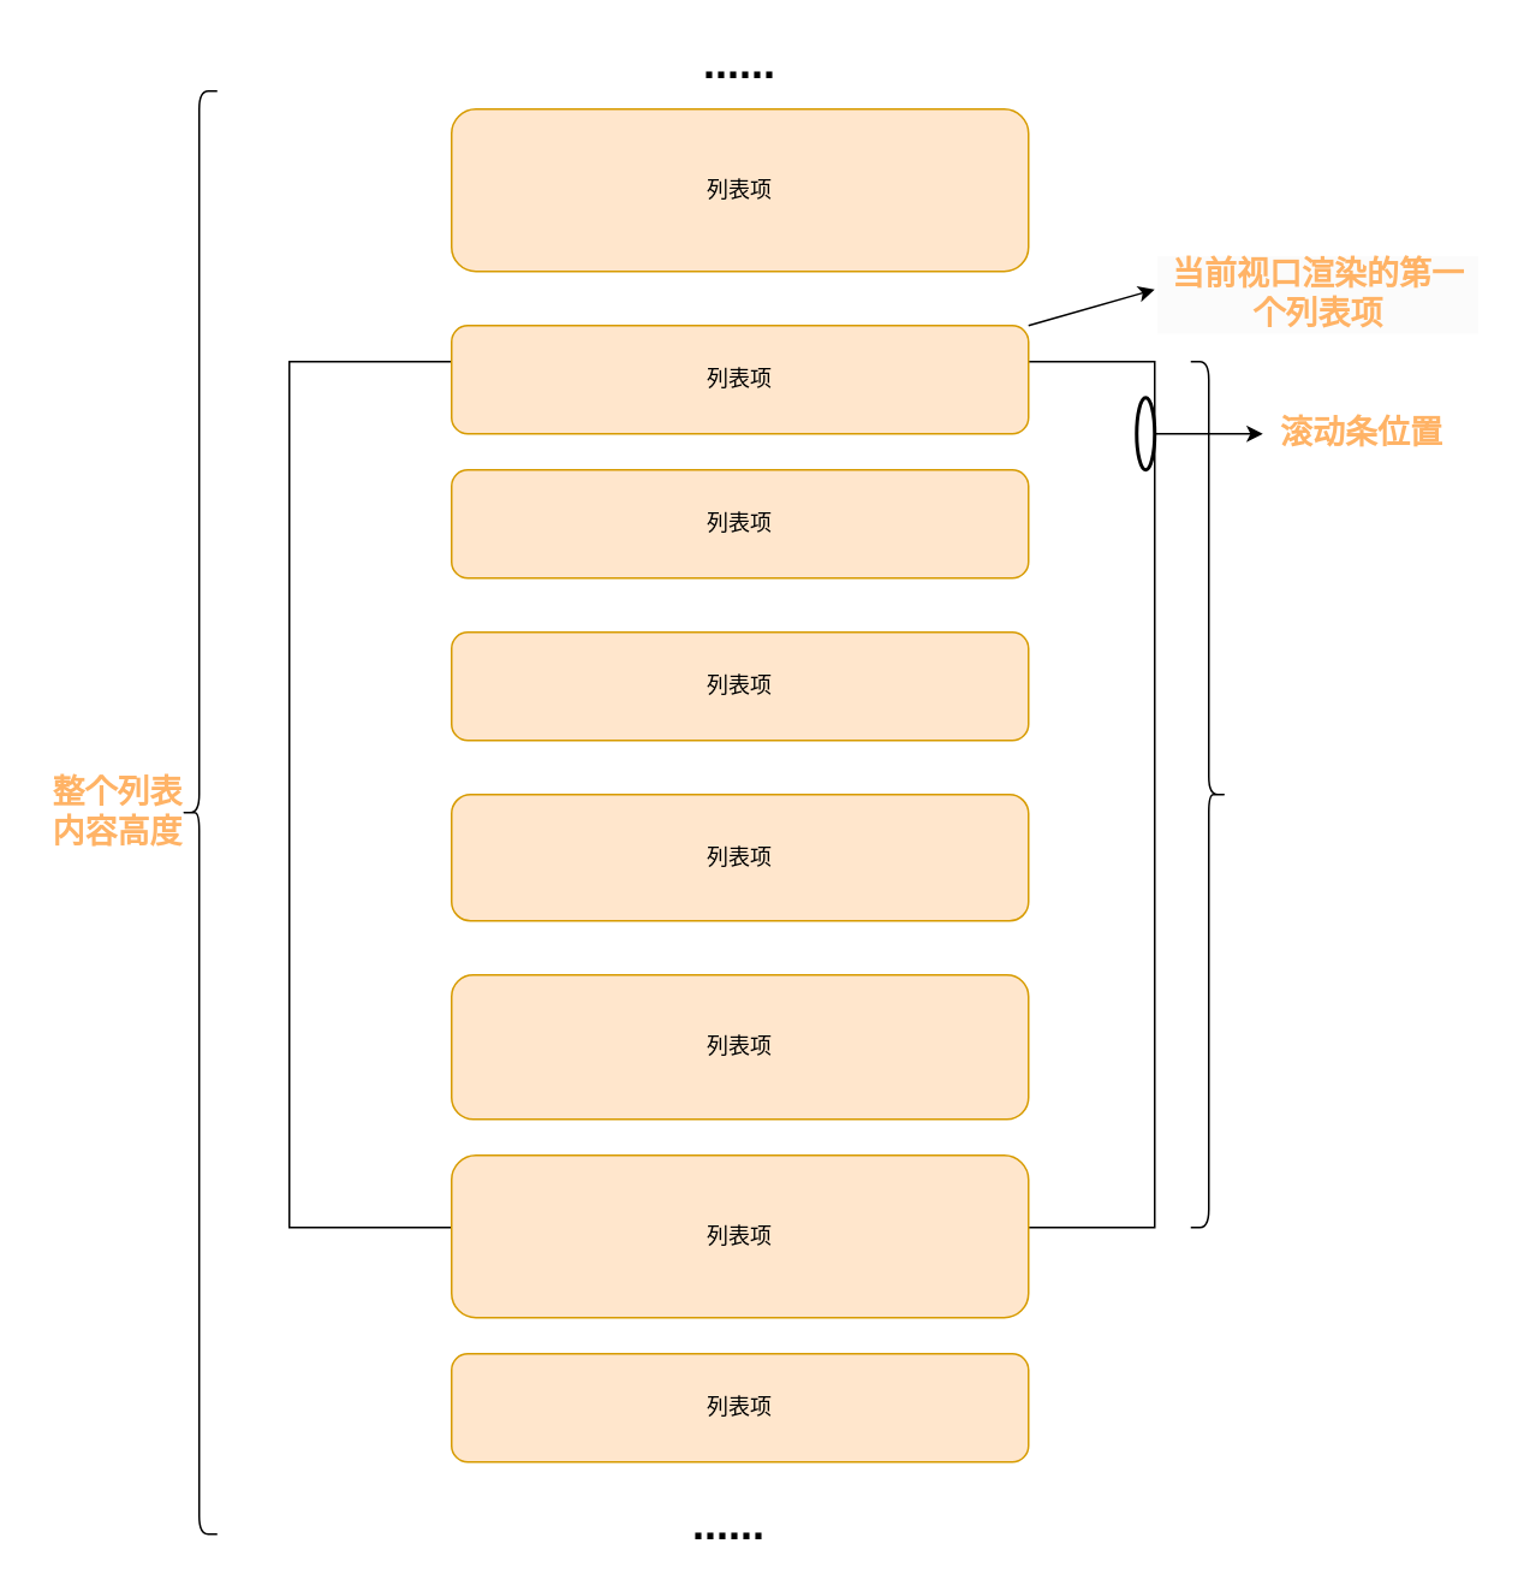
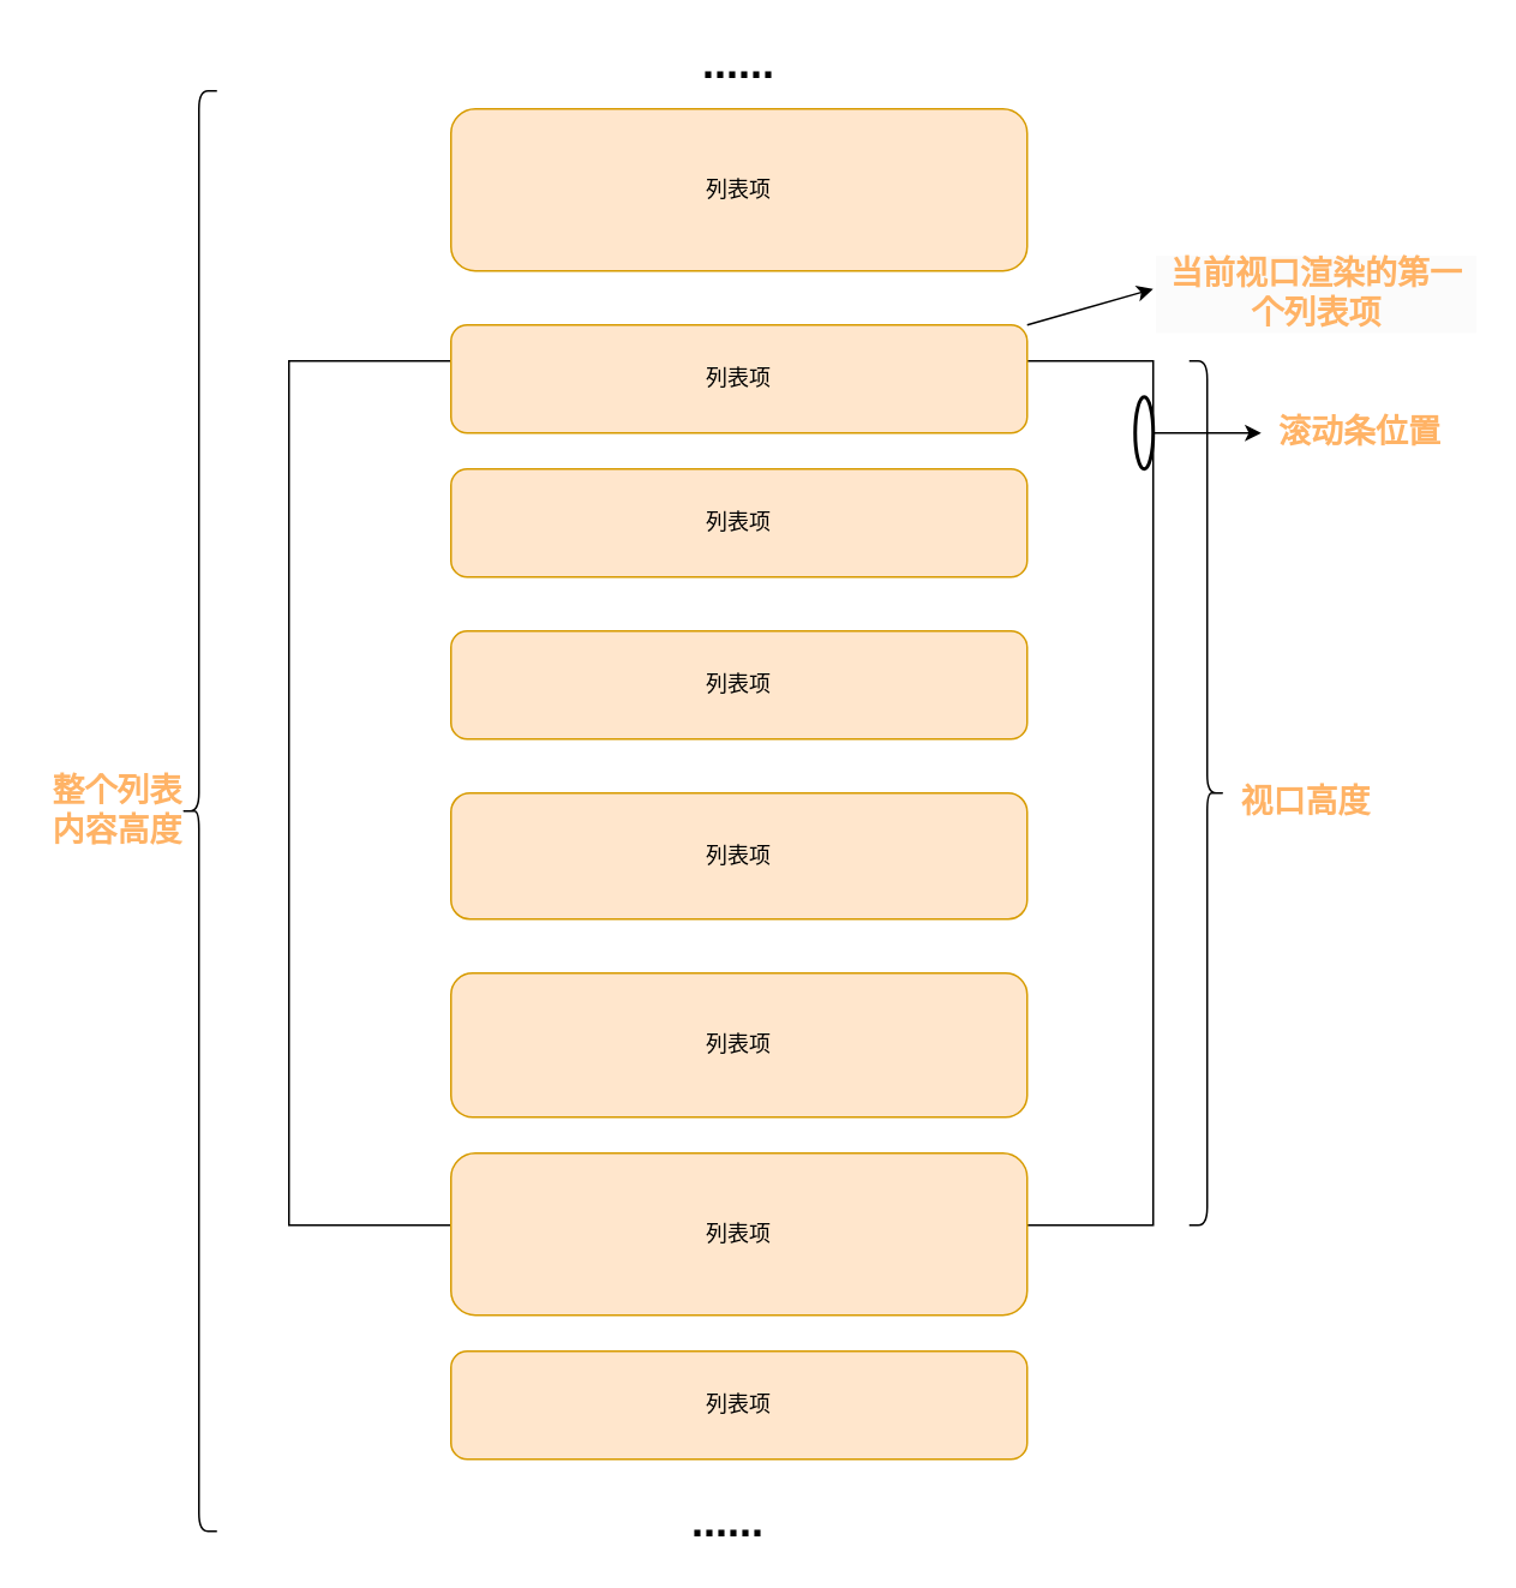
+ <mxCell id="4" value="&lt;h2&gt;&lt;b&gt;&lt;font color=&quot;#ffb366&quot;&gt;视口高度&lt;/font&gt;&lt;/b&gt;&lt;/h2&gt;" style="text;html=1;align=center;verticalAlign=middle;whiteSpace=wrap;rounded=0;" vertex="1" parent="1"><mxGeometry x="680" y="420" width="90" height="50" as="geometry" /></mxCell>
